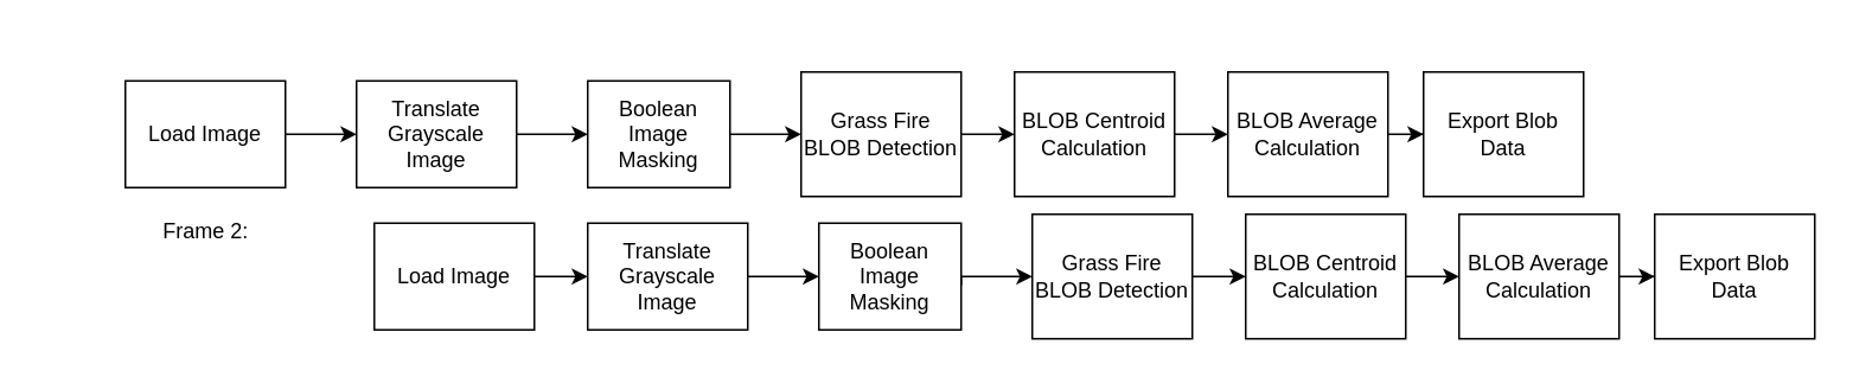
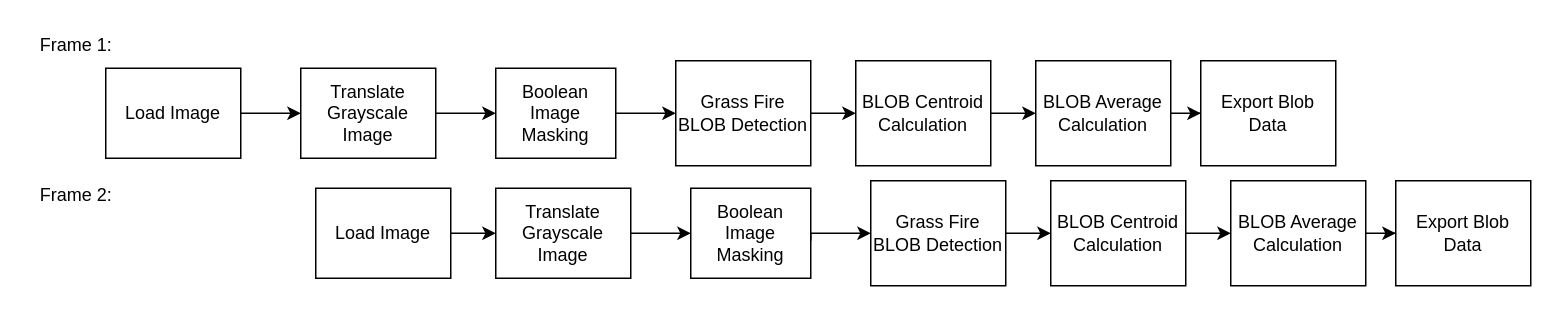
+ <mxCell id="24" value="Frame 1:" style="text;html=1;align=center;verticalAlign=middle;resizable=0;points=[];autosize=1;strokeColor=none;fillColor=none;" parent="1" vertex="1"><mxGeometry x="20" y="20" width="60" height="20" as="geometry" /></mxCell>
- <mxCell id="25" value="Frame 2:" style="text;html=1;align=center;verticalAlign=middle;resizable=0;points=[];autosize=1;strokeColor=none;fillColor=none;" parent="1" vertex="1"><mxGeometry x="85" y="120" width="60" height="20" as="geometry" /></mxCell>
+ <mxCell id="25" value="Frame 2:" style="text;html=1;align=center;verticalAlign=middle;resizable=0;points=[];autosize=1;strokeColor=none;fillColor=none;" parent="1" vertex="1"><mxGeometry x="20" y="120" width="60" height="20" as="geometry" /></mxCell>
